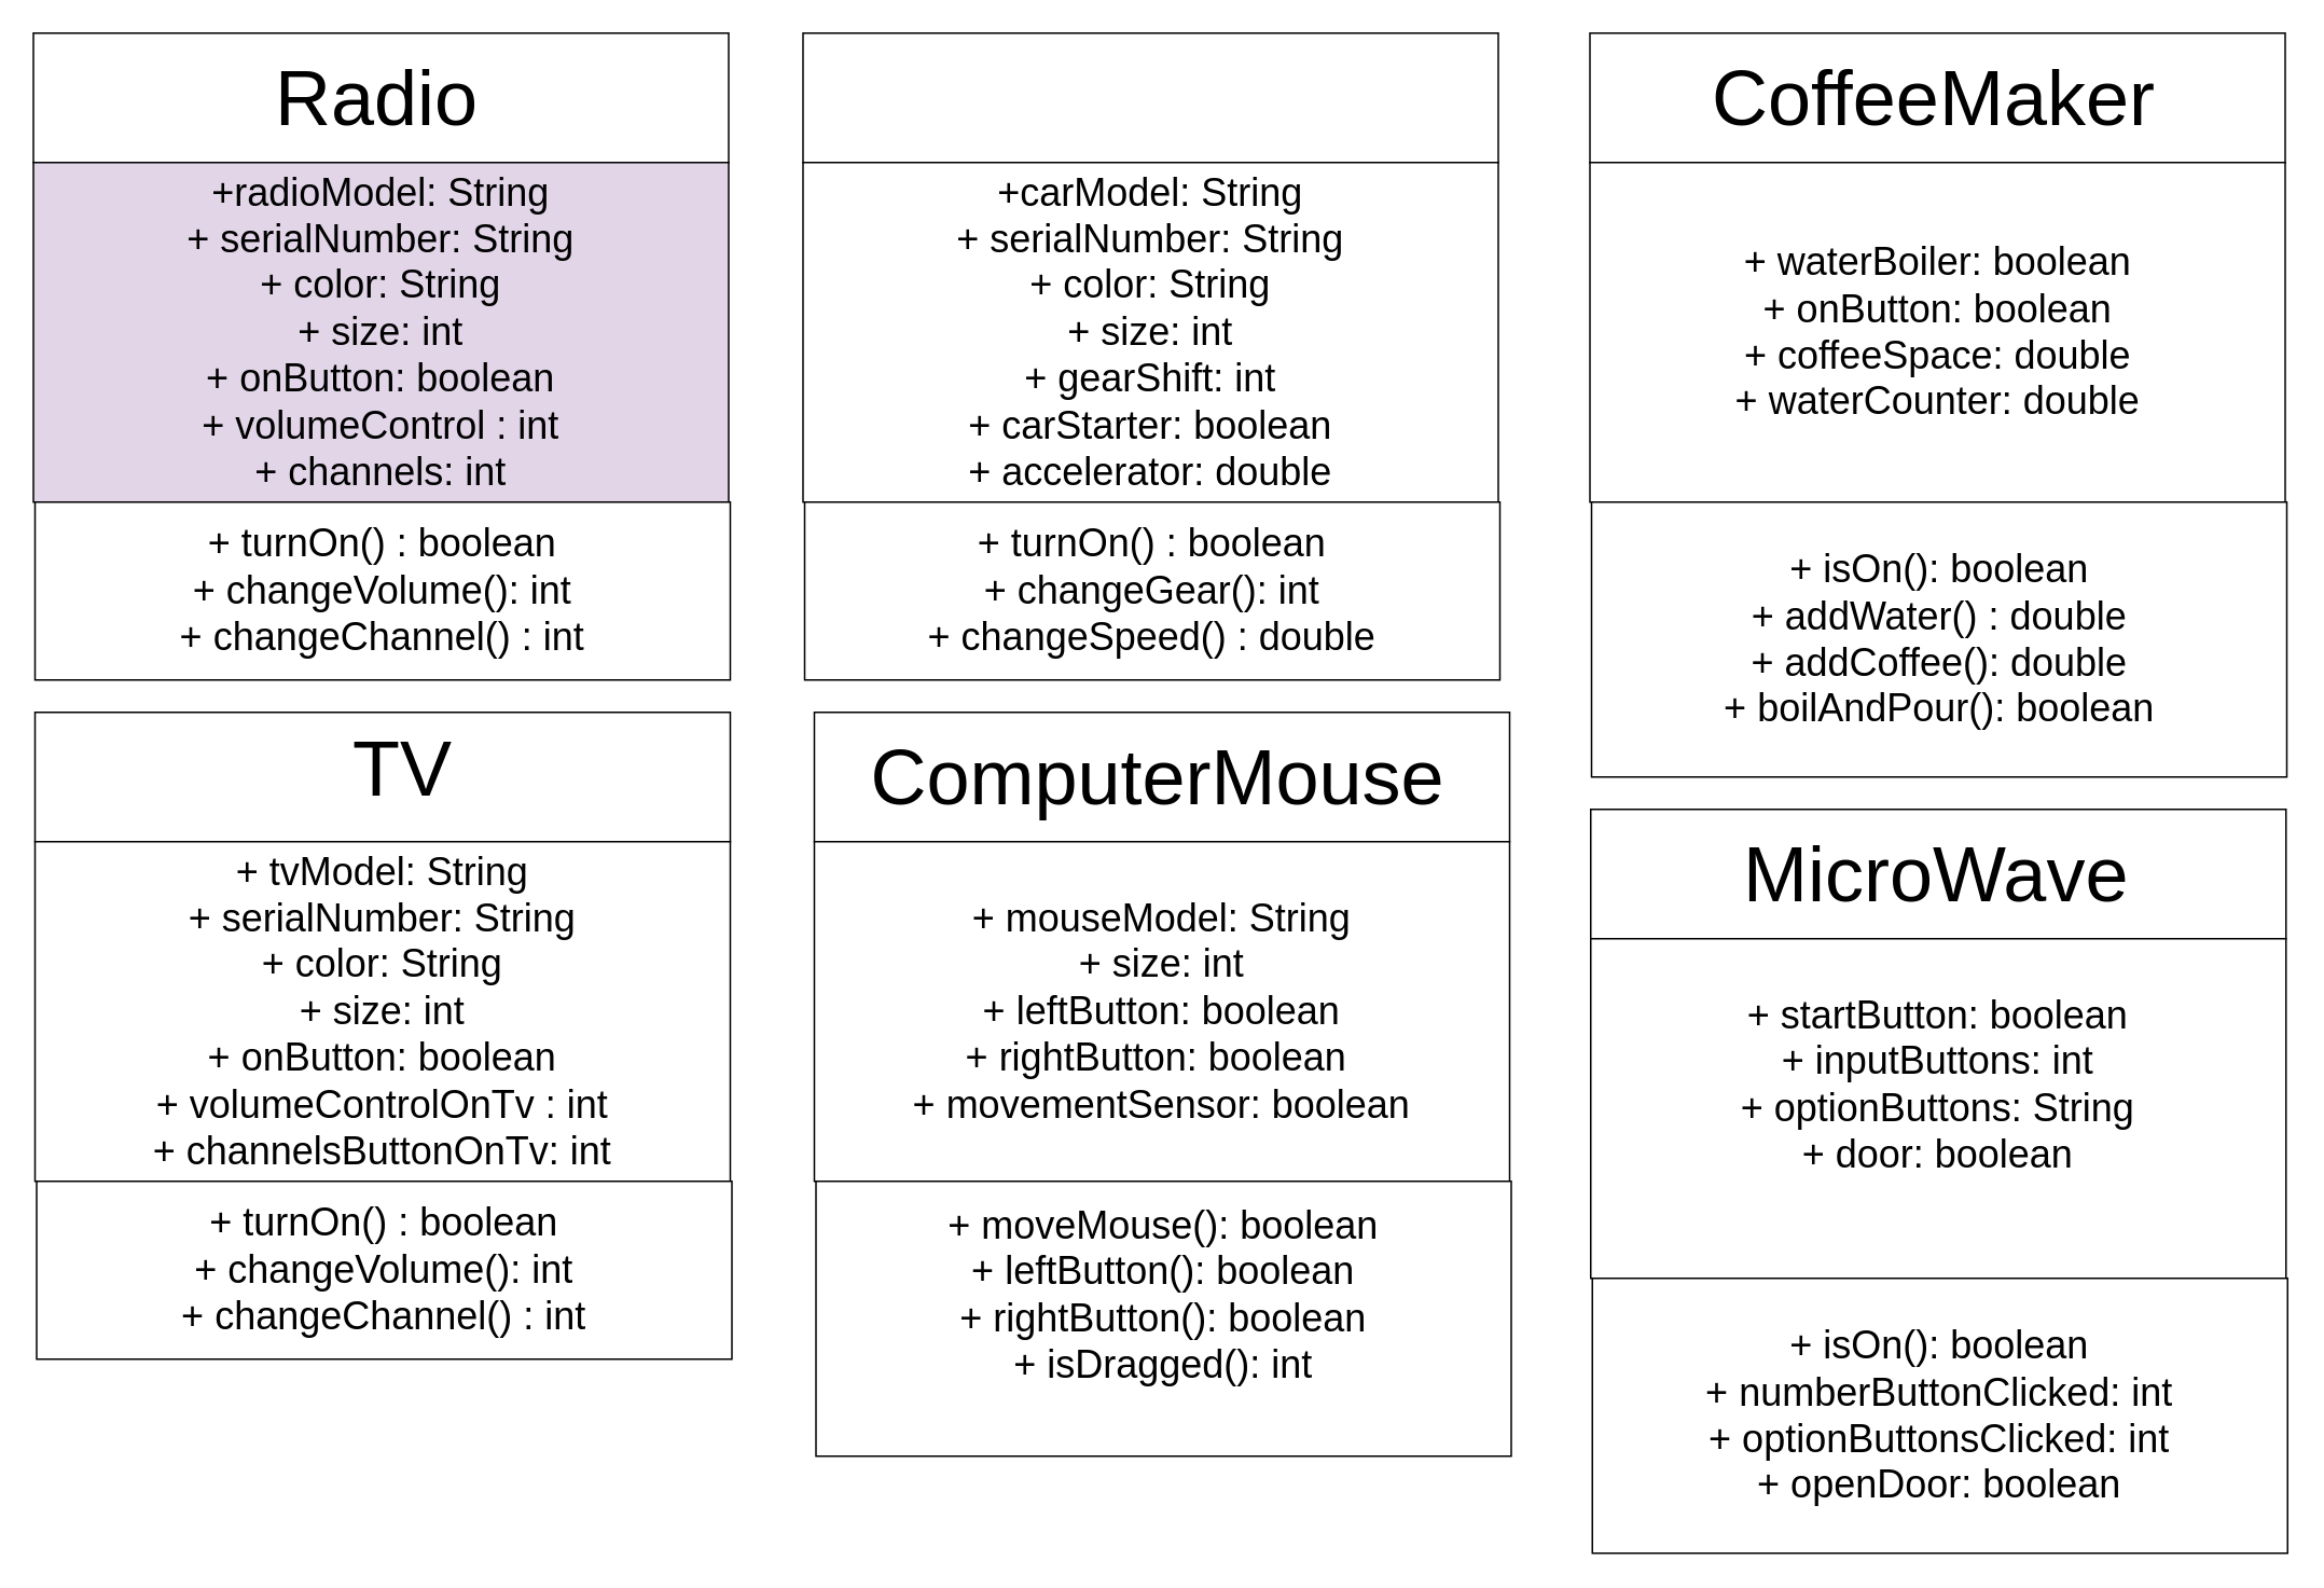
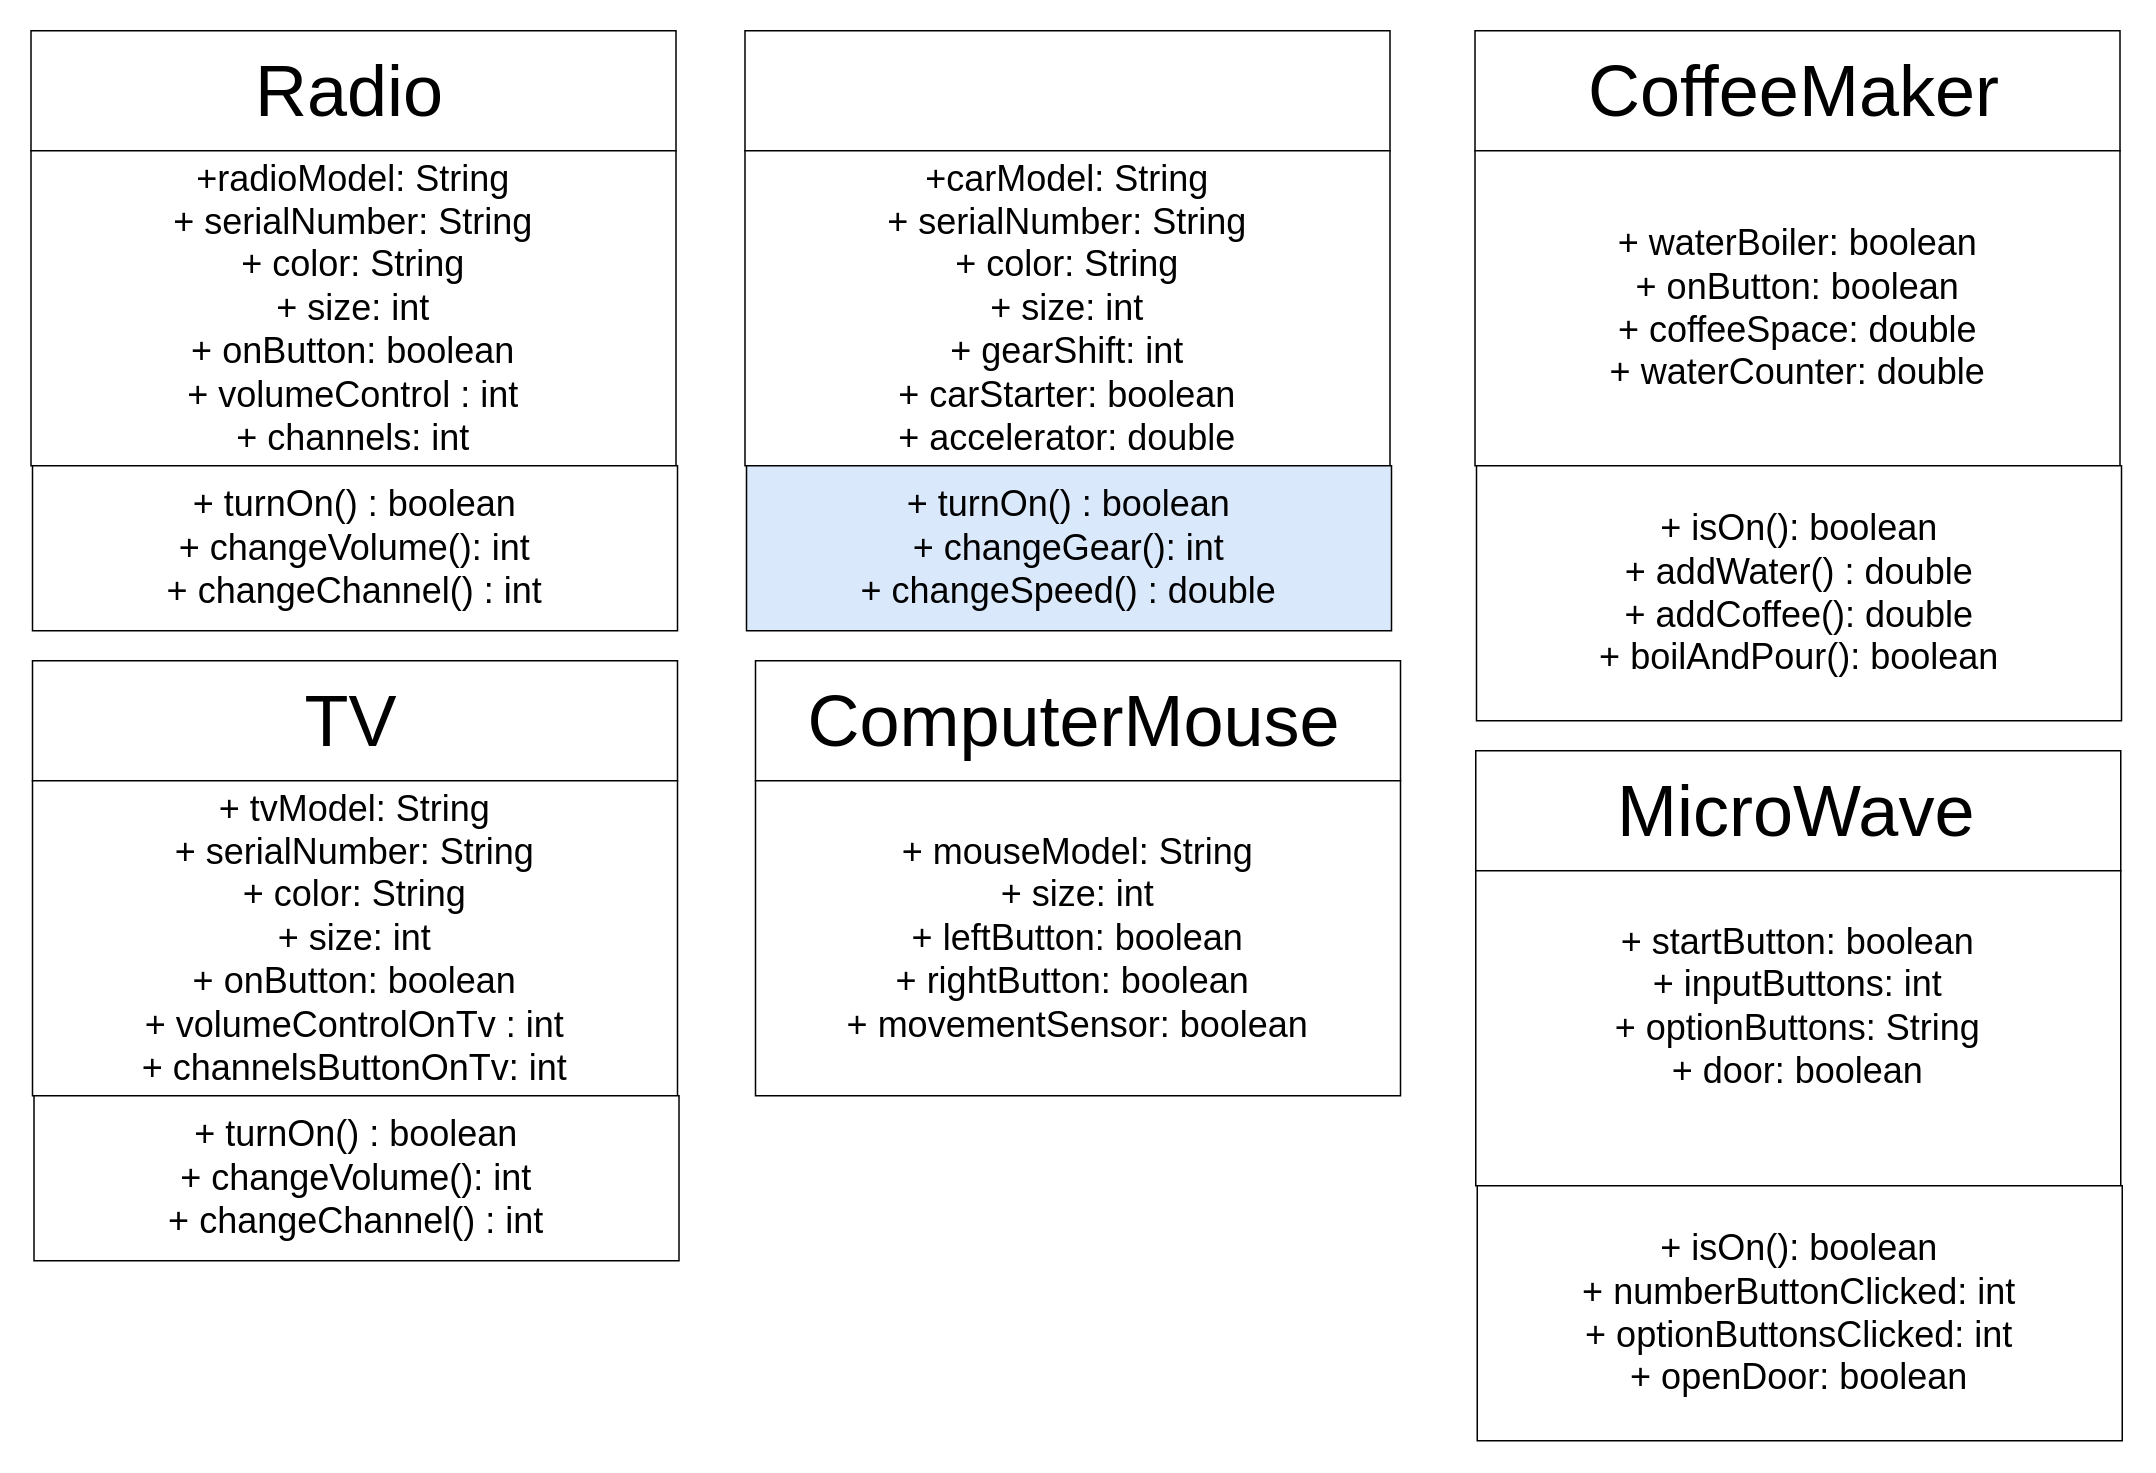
- <mxCell id="3" value="&lt;font style=&quot;font-size: 24px&quot;&gt;+radioModel: String&lt;br&gt;+ serialNumber: String&lt;br&gt;+ color: String&lt;br&gt;+ size: int&lt;br&gt;+ onButton: boolean&lt;br&gt;+ volumeControl : int&lt;br&gt;+ channels: int&lt;br&gt;&lt;/font&gt;" style="rounded=0;whiteSpace=wrap;html=1;fillColor=#e1d5e7;" vertex="1" parent="1"><mxGeometry x="20" y="100" width="430" height="210" as="geometry" /></mxCell>
+ <mxCell id="3" value="&lt;font style=&quot;font-size: 24px&quot;&gt;+radioModel: String&lt;br&gt;+ serialNumber: String&lt;br&gt;+ color: String&lt;br&gt;+ size: int&lt;br&gt;+ onButton: boolean&lt;br&gt;+ volumeControl : int&lt;br&gt;+ channels: int&lt;br&gt;&lt;/font&gt;" style="rounded=0;whiteSpace=wrap;html=1;" vertex="1" parent="1"><mxGeometry x="20" y="100" width="430" height="210" as="geometry" /></mxCell>
- <mxCell id="12" value="&lt;font style=&quot;font-size: 24px&quot;&gt;+ turnOn() : boolean&lt;br&gt;+ changeGear(): int&lt;br&gt;+ changeSpeed() : double&lt;br&gt;&lt;/font&gt;" style="rounded=0;whiteSpace=wrap;html=1;" vertex="1" parent="1"><mxGeometry x="497" y="310" width="430" height="110" as="geometry" /></mxCell>
+ <mxCell id="12" value="&lt;font style=&quot;font-size: 24px&quot;&gt;+ turnOn() : boolean&lt;br&gt;+ changeGear(): int&lt;br&gt;+ changeSpeed() : double&lt;br&gt;&lt;/font&gt;" style="rounded=0;whiteSpace=wrap;html=1;fillColor=#dae8fc;" vertex="1" parent="1"><mxGeometry x="497" y="310" width="430" height="110" as="geometry" /></mxCell>
- <mxCell id="9" value="&lt;font style=&quot;font-size: 48px&quot;&gt;TV&lt;/font&gt;" style="text;html=1;strokeColor=none;fillColor=none;align=center;verticalAlign=middle;whiteSpace=wrap;rounded=0;" vertex="1" parent="1"><mxGeometry x="226" y="465" width="45" height="20" as="geometry" /></mxCell>
+ <mxCell id="9" value="&lt;font style=&quot;font-size: 48px&quot;&gt;TV&lt;/font&gt;" style="text;html=1;strokeColor=none;fillColor=none;align=center;verticalAlign=middle;whiteSpace=wrap;rounded=0;" vertex="1" parent="1"><mxGeometry x="211" y="470" width="45" height="20" as="geometry" /></mxCell>
- <mxCell id="15" value="&lt;font style=&quot;font-size: 24px&quot;&gt;+ moveMouse(): boolean&lt;br&gt;+ leftButton(): boolean&lt;br&gt;+ rightButton(): boolean&lt;br&gt;+ isDragged(): int&lt;br&gt;&lt;br&gt;&lt;/font&gt;" style="rounded=0;whiteSpace=wrap;html=1;" vertex="1" parent="1"><mxGeometry x="504" y="730" width="430" height="170" as="geometry" /></mxCell>
